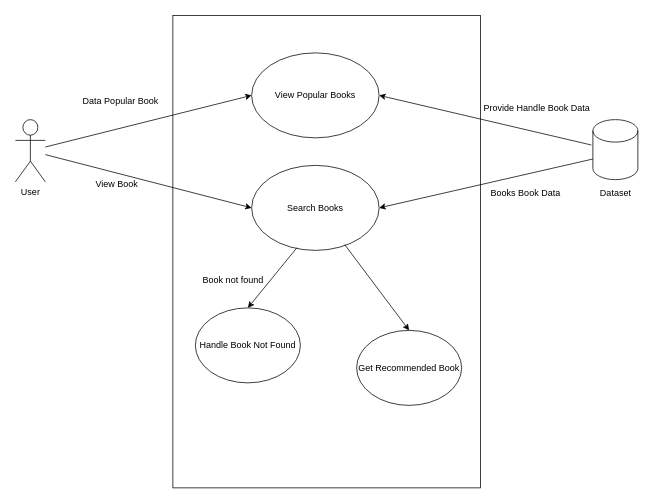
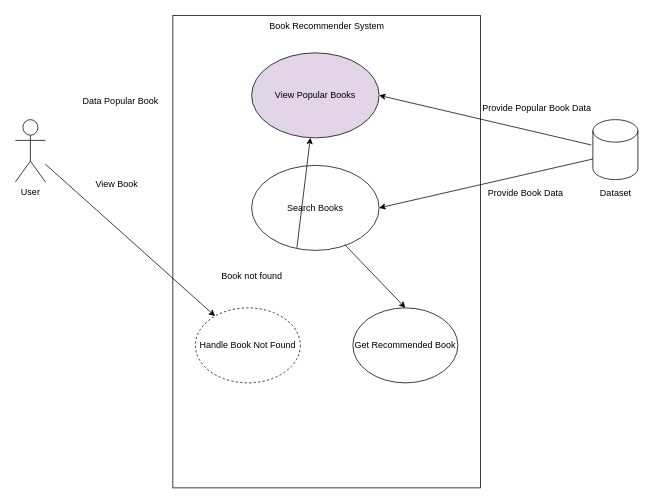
+ <mxCell id="3" value="Book Recommender System" style="text;html=1;align=center;verticalAlign=middle;resizable=0;points=[];autosize=1;strokeColor=none;fillColor=none;" vertex="1" parent="1"><mxGeometry x="345" y="20" width="180" height="30" as="geometry" /></mxCell>
- <mxCell id="4" value="View Popular Books" style="ellipse;whiteSpace=wrap;html=1;" vertex="1" parent="1"><mxGeometry x="335" y="70" width="170" height="113.33" as="geometry" /></mxCell>
+ <mxCell id="4" value="View Popular Books" style="ellipse;whiteSpace=wrap;html=1;fillColor=#e1d5e7;" vertex="1" parent="1"><mxGeometry x="335" y="70" width="170" height="113.33" as="geometry" /></mxCell>
- <mxCell id="20" value="Provide Handle Book Data" style="text;html=1;align=center;verticalAlign=middle;resizable=0;points=[];autosize=1;strokeColor=none;fillColor=none;" vertex="1" parent="1"><mxGeometry x="630" y="129" width="170" height="30" as="geometry" /></mxCell>
+ <mxCell id="20" value="Provide Popular Book Data" style="text;html=1;align=center;verticalAlign=middle;resizable=0;points=[];autosize=1;strokeColor=none;fillColor=none;" vertex="1" parent="1"><mxGeometry x="630" y="129" width="170" height="30" as="geometry" /></mxCell>
- <mxCell id="7" value="" style="endArrow=classic;html=1;rounded=0;entryX=0;entryY=0.5;entryDx=0;entryDy=0;" edge="1" parent="1" source="6" target="4"><mxGeometry width="50" height="50" relative="1" as="geometry"><mxPoint x="230" y="180" as="sourcePoint" /><mxPoint x="280" y="130" as="targetPoint" /></mxGeometry></mxCell>
+ <mxCell id="7" value="" style="endArrow=classic;html=1;rounded=0;" edge="1" parent="1" source="6" target="14"><mxGeometry width="50" height="50" relative="1" as="geometry"><mxPoint x="230" y="180" as="sourcePoint" /><mxPoint x="280" y="130" as="targetPoint" /></mxGeometry></mxCell>
- <mxCell id="8" value="" style="endArrow=classic;html=1;rounded=0;entryX=0;entryY=0.5;entryDx=0;entryDy=0;" edge="1" parent="1" source="6" target="5"><mxGeometry width="50" height="50" relative="1" as="geometry"><mxPoint x="180" y="150" as="sourcePoint" /><mxPoint x="345" y="137" as="targetPoint" /></mxGeometry></mxCell>
- <mxCell id="21" value="Books Book Data" style="text;html=1;align=center;verticalAlign=middle;resizable=0;points=[];autosize=1;strokeColor=none;fillColor=none;" vertex="1" parent="1"><mxGeometry x="640" y="242" width="120" height="30" as="geometry" /></mxCell>
+ <mxCell id="21" value="Provide Book Data" style="text;html=1;align=center;verticalAlign=middle;resizable=0;points=[];autosize=1;strokeColor=none;fillColor=none;" vertex="1" parent="1"><mxGeometry x="640" y="242" width="120" height="30" as="geometry" /></mxCell>
- <mxCell id="15" value="" style="endArrow=classic;html=1;rounded=0;entryX=0.5;entryY=0;entryDx=0;entryDy=0;exitX=0.355;exitY=0.969;exitDx=0;exitDy=0;exitPerimeter=0;" edge="1" parent="1" source="5" target="14"><mxGeometry width="50" height="50" relative="1" as="geometry"><mxPoint x="170" y="221" as="sourcePoint" /><mxPoint x="345" y="287" as="targetPoint" /></mxGeometry></mxCell>
+ <mxCell id="15" value="" style="endArrow=classic;html=1;rounded=0;exitX=0.355;exitY=0.969;exitDx=0;exitDy=0;exitPerimeter=0;" edge="1" parent="1" source="5" target="4"><mxGeometry width="50" height="50" relative="1" as="geometry"><mxPoint x="170" y="221" as="sourcePoint" /><mxPoint x="345" y="287" as="targetPoint" /></mxGeometry></mxCell>
- <mxCell id="17" value="Book not found" style="text;html=1;align=center;verticalAlign=middle;resizable=0;points=[];autosize=1;strokeColor=none;fillColor=none;" vertex="1" parent="1"><mxGeometry x="260" y="358" width="100" height="30" as="geometry" /></mxCell>
+ <mxCell id="17" value="Book not found" style="text;html=1;align=center;verticalAlign=middle;resizable=0;points=[];autosize=1;strokeColor=none;fillColor=none;" vertex="1" parent="1"><mxGeometry x="285" y="353" width="100" height="30" as="geometry" /></mxCell>
- <mxCell id="14" value="Handle Book Not Found" style="ellipse;whiteSpace=wrap;html=1;" vertex="1" parent="1"><mxGeometry x="260" y="410" width="140" height="100" as="geometry" /></mxCell>
+ <mxCell id="14" value="Handle Book Not Found" style="ellipse;whiteSpace=wrap;html=1;dashed=1;" vertex="1" parent="1"><mxGeometry x="260" y="410" width="140" height="100" as="geometry" /></mxCell>
- <mxCell id="13" value="Get Recommended Book" style="ellipse;whiteSpace=wrap;html=1;" vertex="1" parent="1"><mxGeometry x="475" y="440" width="140" height="100" as="geometry" /></mxCell>
+ <mxCell id="13" value="Get Recommended Book" style="ellipse;whiteSpace=wrap;html=1;" vertex="1" parent="1"><mxGeometry x="470" y="410" width="140" height="100" as="geometry" /></mxCell>
